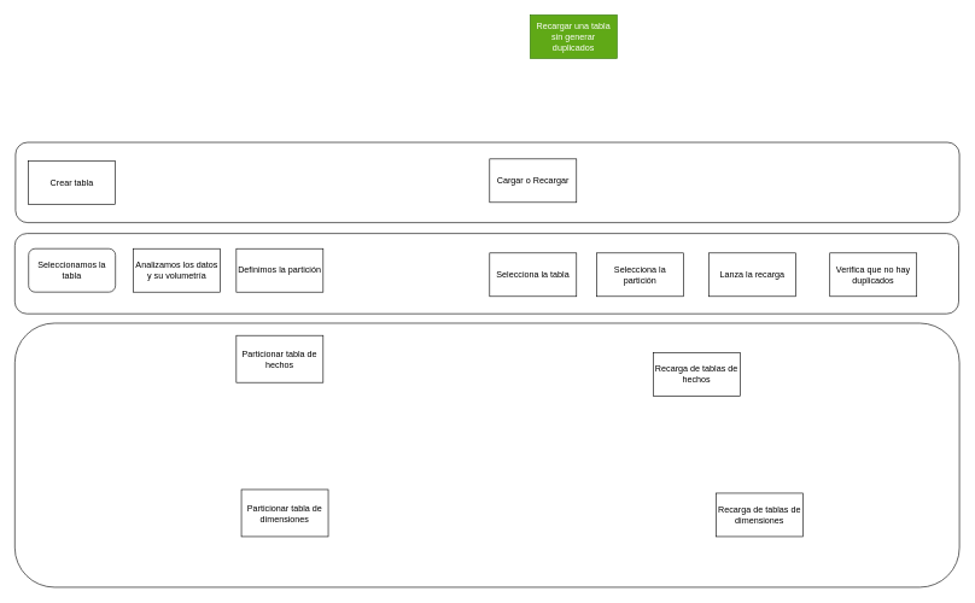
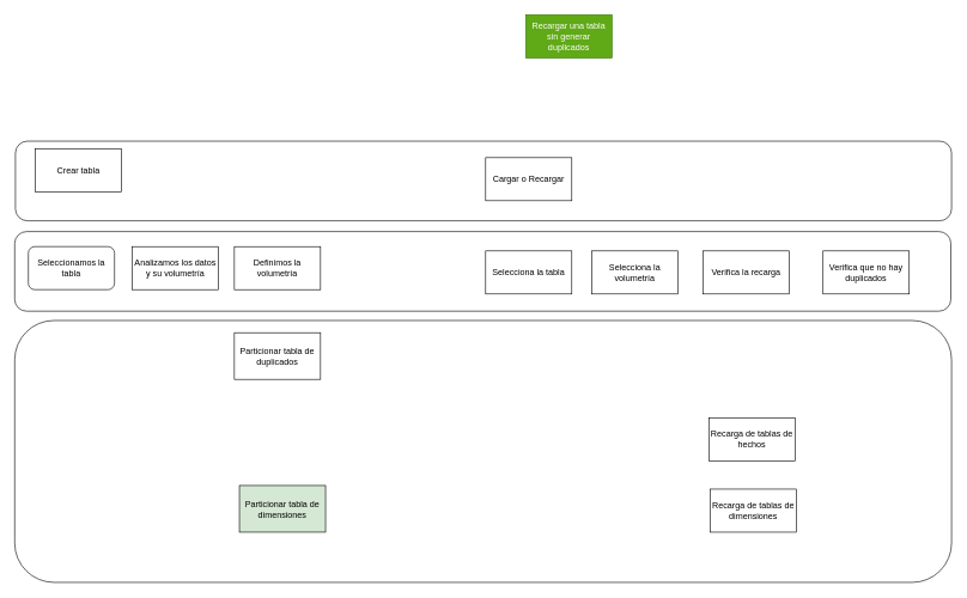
- <mxCell id="13" value="Crear tabla" style="rounded=0;whiteSpace=wrap;html=1;hachureGap=4;" vertex="1" parent="1"><mxGeometry x="39" y="221.5" width="120" height="60" as="geometry" /></mxCell>
+ <mxCell id="13" value="Crear tabla" style="rounded=0;whiteSpace=wrap;html=1;hachureGap=4;" vertex="1" parent="1"><mxGeometry x="49" y="206.5" width="120" height="60" as="geometry" /></mxCell>
- <mxCell id="16" value="Definimos la partición" style="rounded=0;whiteSpace=wrap;html=1;hachureGap=4;" vertex="1" parent="1"><mxGeometry x="326" y="343" width="120" height="60" as="geometry" /></mxCell>
+ <mxCell id="16" value="Definimos la volumetría" style="rounded=0;whiteSpace=wrap;html=1;hachureGap=4;" vertex="1" parent="1"><mxGeometry x="326" y="343" width="120" height="60" as="geometry" /></mxCell>
- <mxCell id="9" value="Selecciona la partición" style="rounded=0;whiteSpace=wrap;html=1;hachureGap=4;" vertex="1" parent="1"><mxGeometry x="824" y="349" width="120" height="60" as="geometry" /></mxCell>
+ <mxCell id="9" value="Selecciona la volumetría" style="rounded=0;whiteSpace=wrap;html=1;hachureGap=4;" vertex="1" parent="1"><mxGeometry x="824" y="349" width="120" height="60" as="geometry" /></mxCell>
- <mxCell id="6" value="Lanza la recarga" style="rounded=0;whiteSpace=wrap;html=1;hachureGap=4;" vertex="1" parent="1"><mxGeometry x="979" y="349" width="120" height="60" as="geometry" /></mxCell>
+ <mxCell id="6" value="Verifica la recarga" style="rounded=0;whiteSpace=wrap;html=1;hachureGap=4;" vertex="1" parent="1"><mxGeometry x="979" y="349" width="120" height="60" as="geometry" /></mxCell>
- <mxCell id="17" value="Particionar tabla de hechos" style="rounded=0;whiteSpace=wrap;html=1;hachureGap=4;" vertex="1" parent="1"><mxGeometry x="326" y="463" width="120" height="65" as="geometry" /></mxCell>
+ <mxCell id="17" value="Particionar tabla de duplicados" style="rounded=0;whiteSpace=wrap;html=1;hachureGap=4;" vertex="1" parent="1"><mxGeometry x="326" y="463" width="120" height="65" as="geometry" /></mxCell>
- <mxCell id="7" value="Recarga de tablas de hechos" style="rounded=0;whiteSpace=wrap;html=1;hachureGap=4;" vertex="1" parent="1"><mxGeometry x="902" y="487" width="120" height="60" as="geometry" /></mxCell>
+ <mxCell id="7" value="Recarga de tablas de hechos" style="rounded=0;whiteSpace=wrap;html=1;hachureGap=4;" vertex="1" parent="1"><mxGeometry x="987" y="582" width="120" height="60" as="geometry" /></mxCell>
- <mxCell id="18" value="Particionar tabla de dimensiones" style="rounded=0;whiteSpace=wrap;html=1;hachureGap=4;" vertex="1" parent="1"><mxGeometry x="333" y="676" width="120" height="65" as="geometry" /></mxCell>
+ <mxCell id="18" value="Particionar tabla de dimensiones" style="rounded=0;whiteSpace=wrap;html=1;hachureGap=4;fillColor=#d5e8d4;" vertex="1" parent="1"><mxGeometry x="333" y="676" width="120" height="65" as="geometry" /></mxCell>
